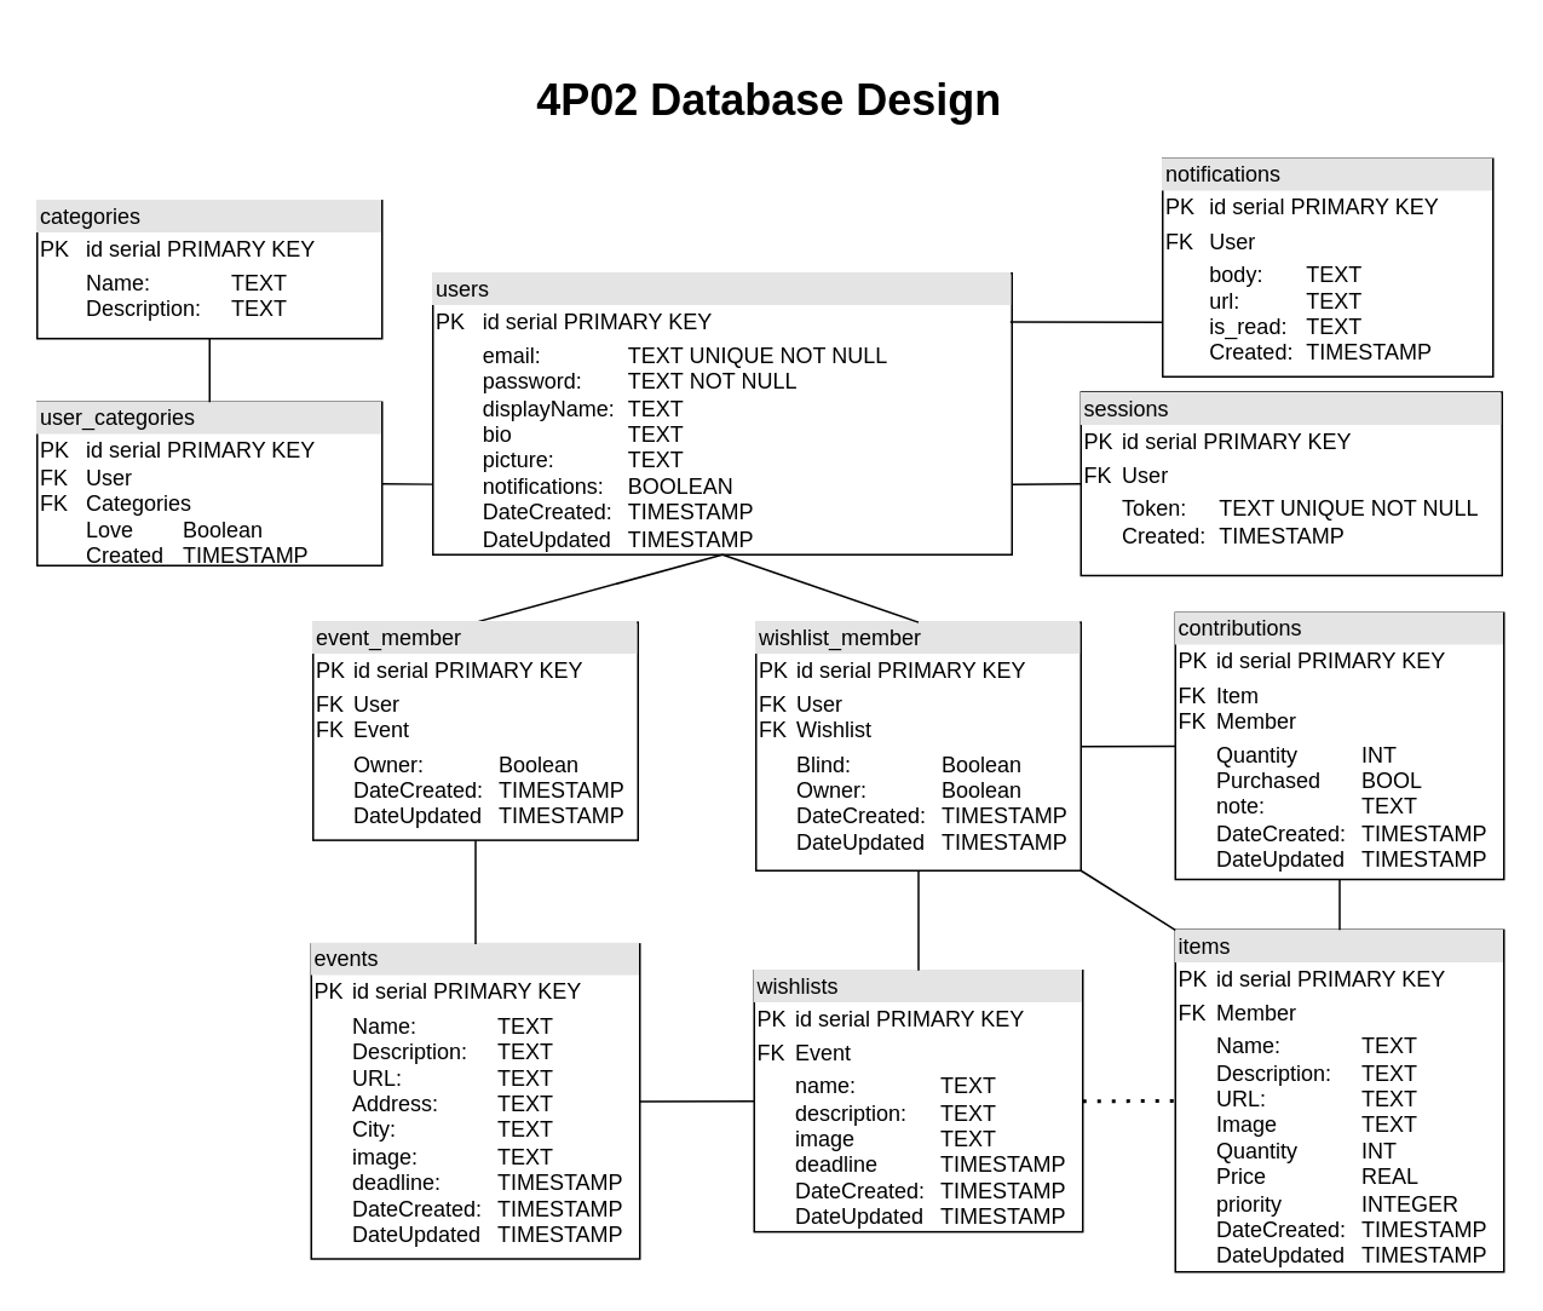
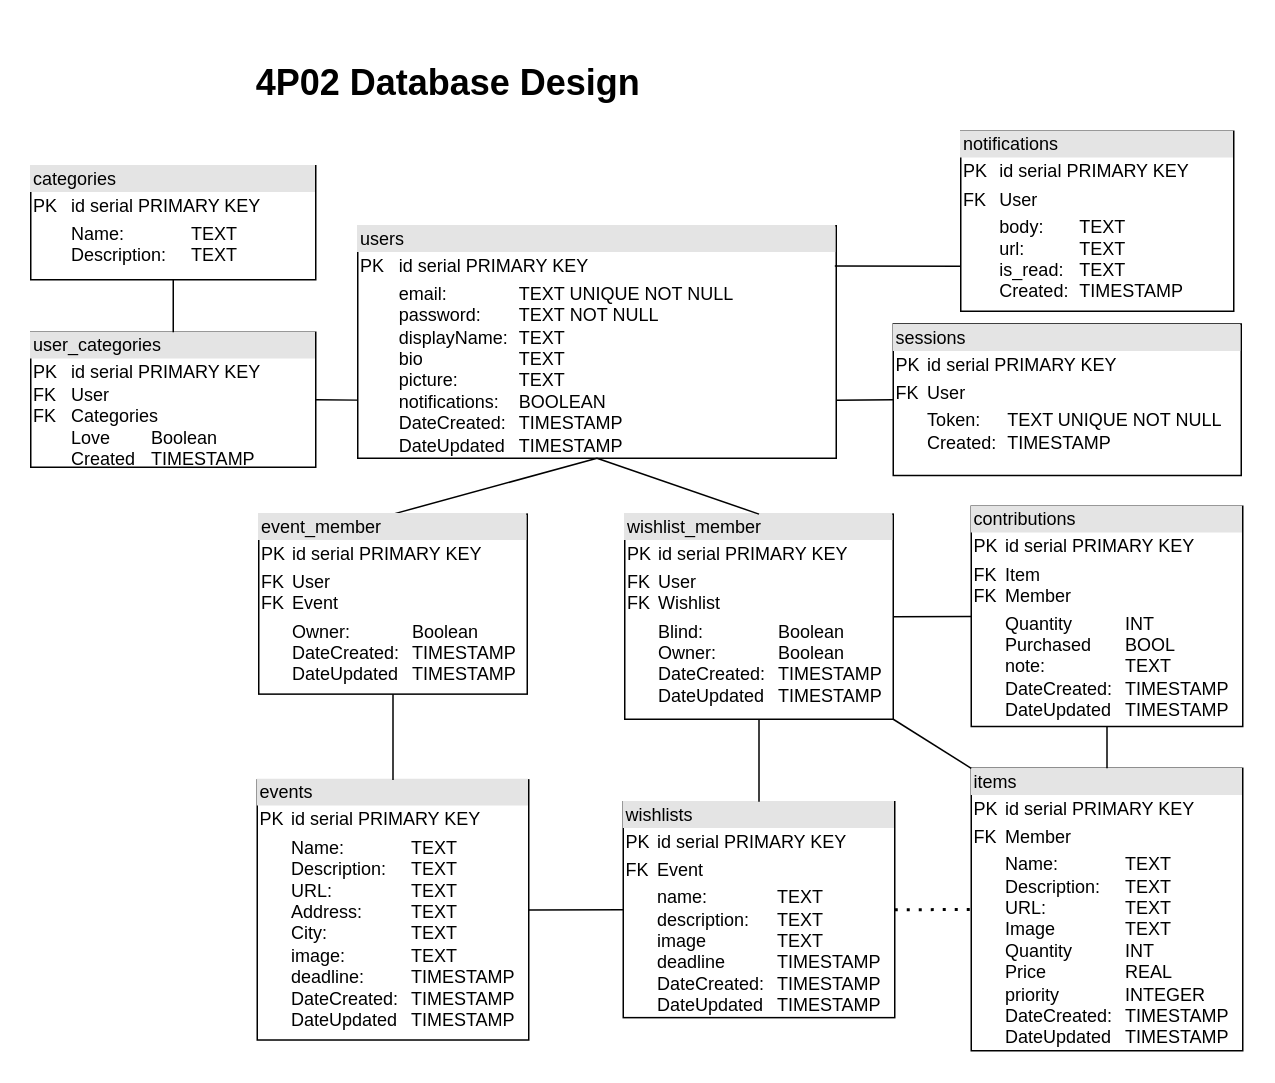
- <mxCell id="13" value="&lt;h1&gt;4P02 Database Design&lt;/h1&gt;" style="text;html=1;align=center;verticalAlign=middle;resizable=0;points=[];autosize=1;strokeColor=none;fillColor=none;shadow=0;" parent="1" vertex="1"><mxGeometry x="283" width="280" height="70" as="geometry" y="20" /></mxCell>
+ <mxCell id="13" value="&lt;h1&gt;4P02 Database Design&lt;/h1&gt;" style="text;html=1;align=center;verticalAlign=middle;resizable=0;points=[];autosize=1;strokeColor=none;fillColor=none;shadow=0;" parent="1" vertex="1"><mxGeometry x="158" y="20" width="280" height="70" as="geometry" /></mxCell>
